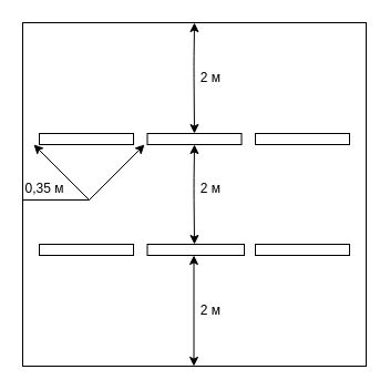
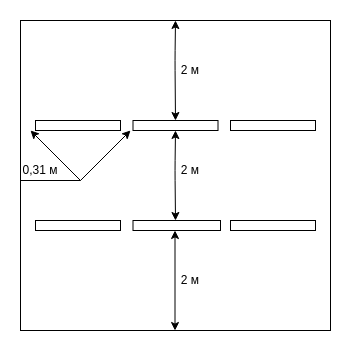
- <mxCell id="18" value="0,35 м" style="text;html=1;strokeColor=none;fillColor=none;align=center;verticalAlign=middle;whiteSpace=wrap;rounded=0;" vertex="1" parent="1"><mxGeometry x="20" y="160" width="40" height="20" as="geometry" /></mxCell>
+ <mxCell id="18" value="0,31 м" style="text;html=1;strokeColor=none;fillColor=none;align=center;verticalAlign=middle;whiteSpace=wrap;rounded=0;" vertex="1" parent="1"><mxGeometry x="20" y="160" width="40" height="20" as="geometry" /></mxCell>
